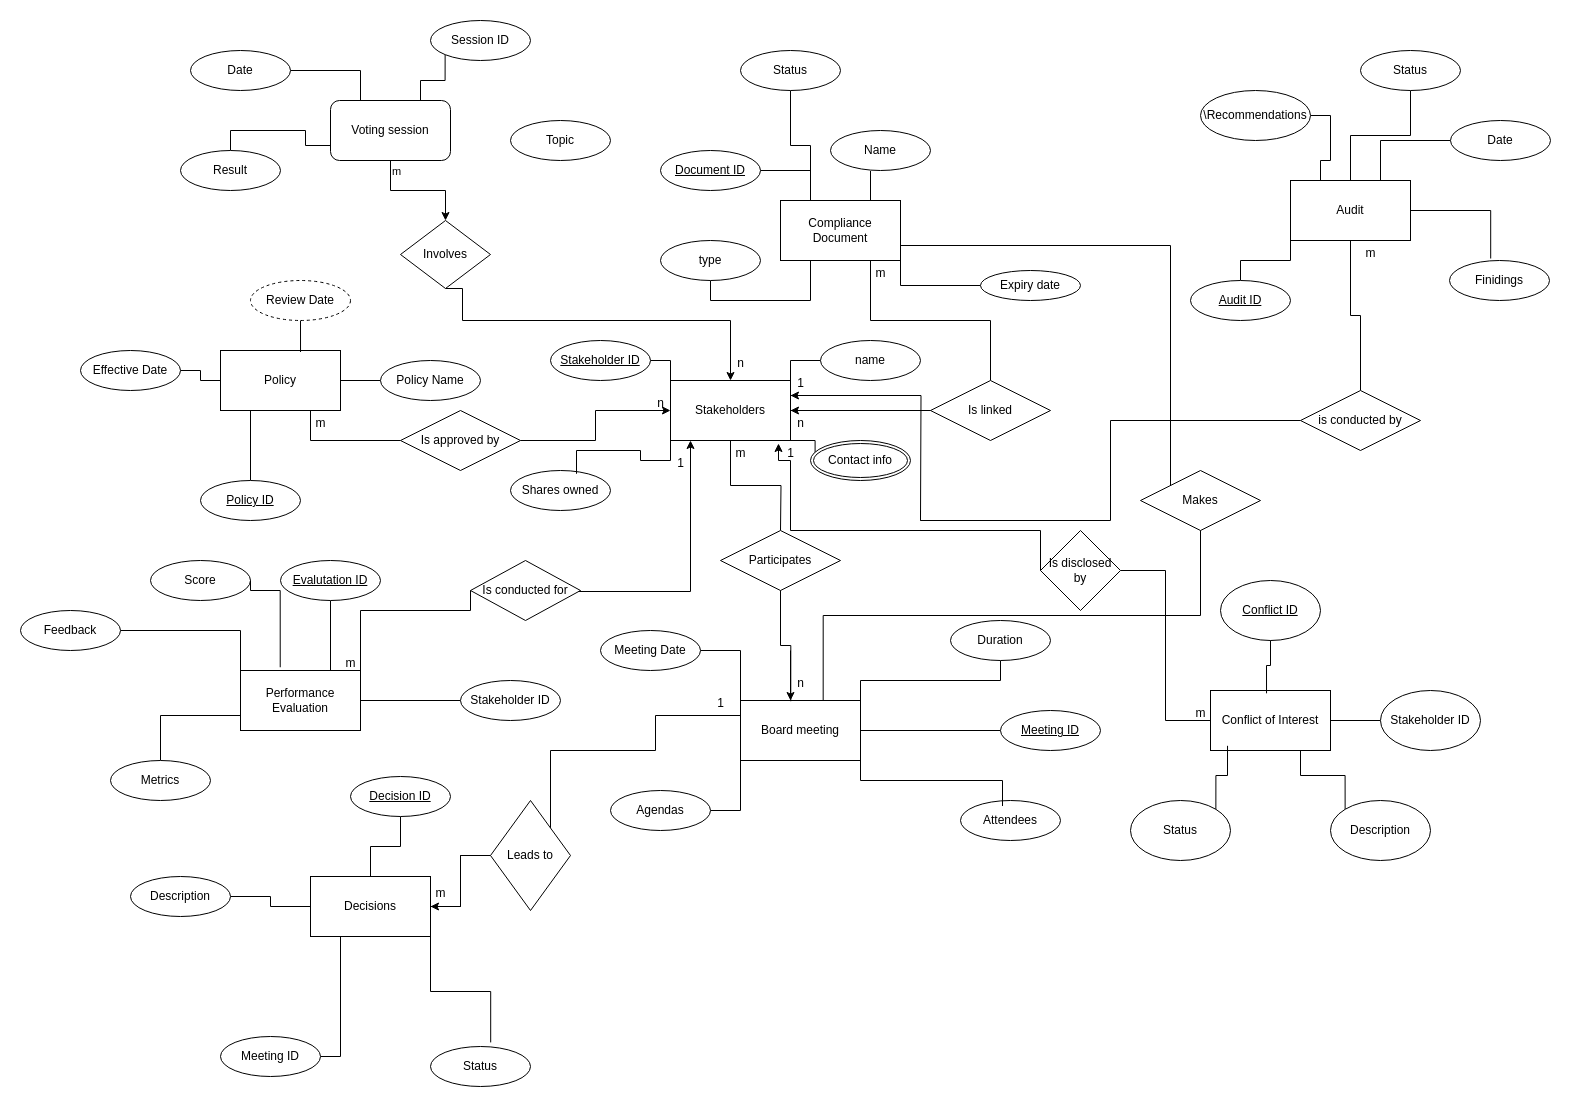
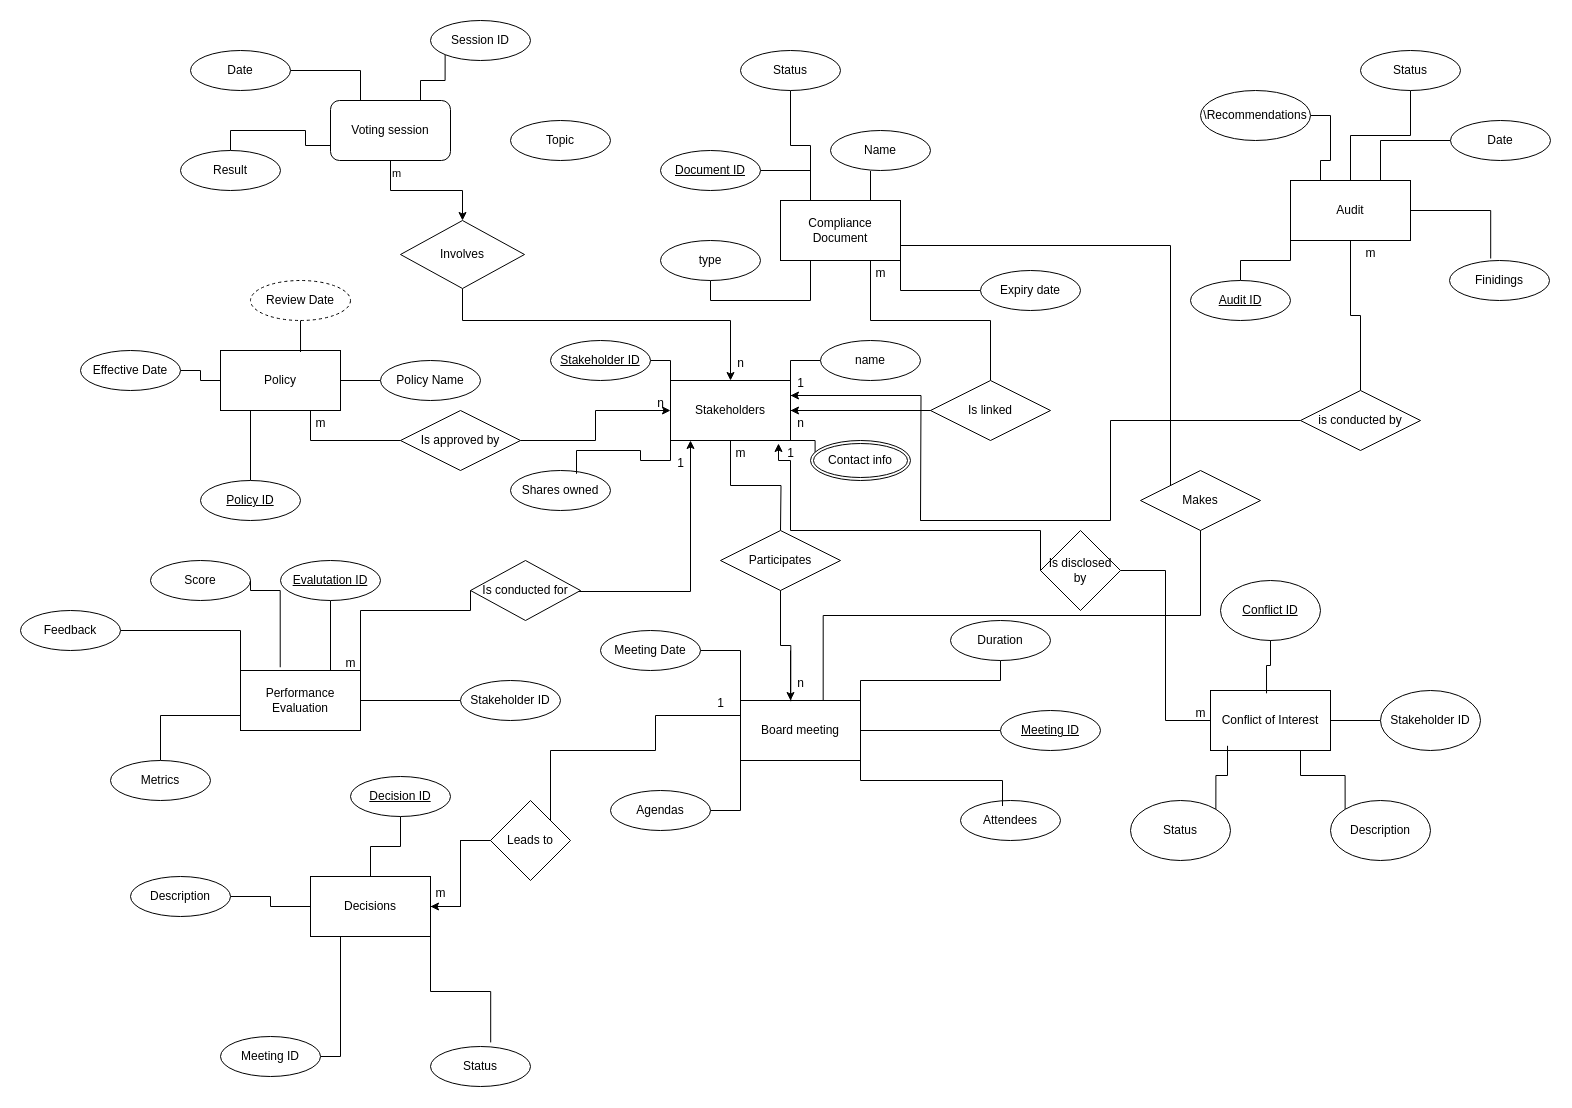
- <mxCell id="131" value="Involves" style="rhombus;whiteSpace=wrap;html=1;" vertex="1" parent="1"><mxGeometry x="400" y="220" width="90" height="68" as="geometry" /></mxCell>
+ <mxCell id="131" value="Involves" style="rhombus;whiteSpace=wrap;html=1;" vertex="1" parent="1"><mxGeometry x="400" y="220" width="124" height="68" as="geometry" /></mxCell>
- <mxCell id="71" value="Expiry date" style="ellipse;whiteSpace=wrap;html=1;" parent="1" vertex="1"><mxGeometry x="980" y="270" width="100" height="30" as="geometry" /></mxCell>
+ <mxCell id="71" value="Expiry date" style="ellipse;whiteSpace=wrap;html=1;" parent="1" vertex="1"><mxGeometry x="980" y="270" width="100" height="40" as="geometry" /></mxCell>
- <mxCell id="107" value="Leads to" style="rhombus;whiteSpace=wrap;html=1;" parent="1" vertex="1"><mxGeometry x="490" y="800" width="80" height="110" as="geometry" /></mxCell>
+ <mxCell id="107" value="Leads to" style="rhombus;whiteSpace=wrap;html=1;" parent="1" vertex="1"><mxGeometry x="490" y="800" width="80" height="80" as="geometry" /></mxCell>
